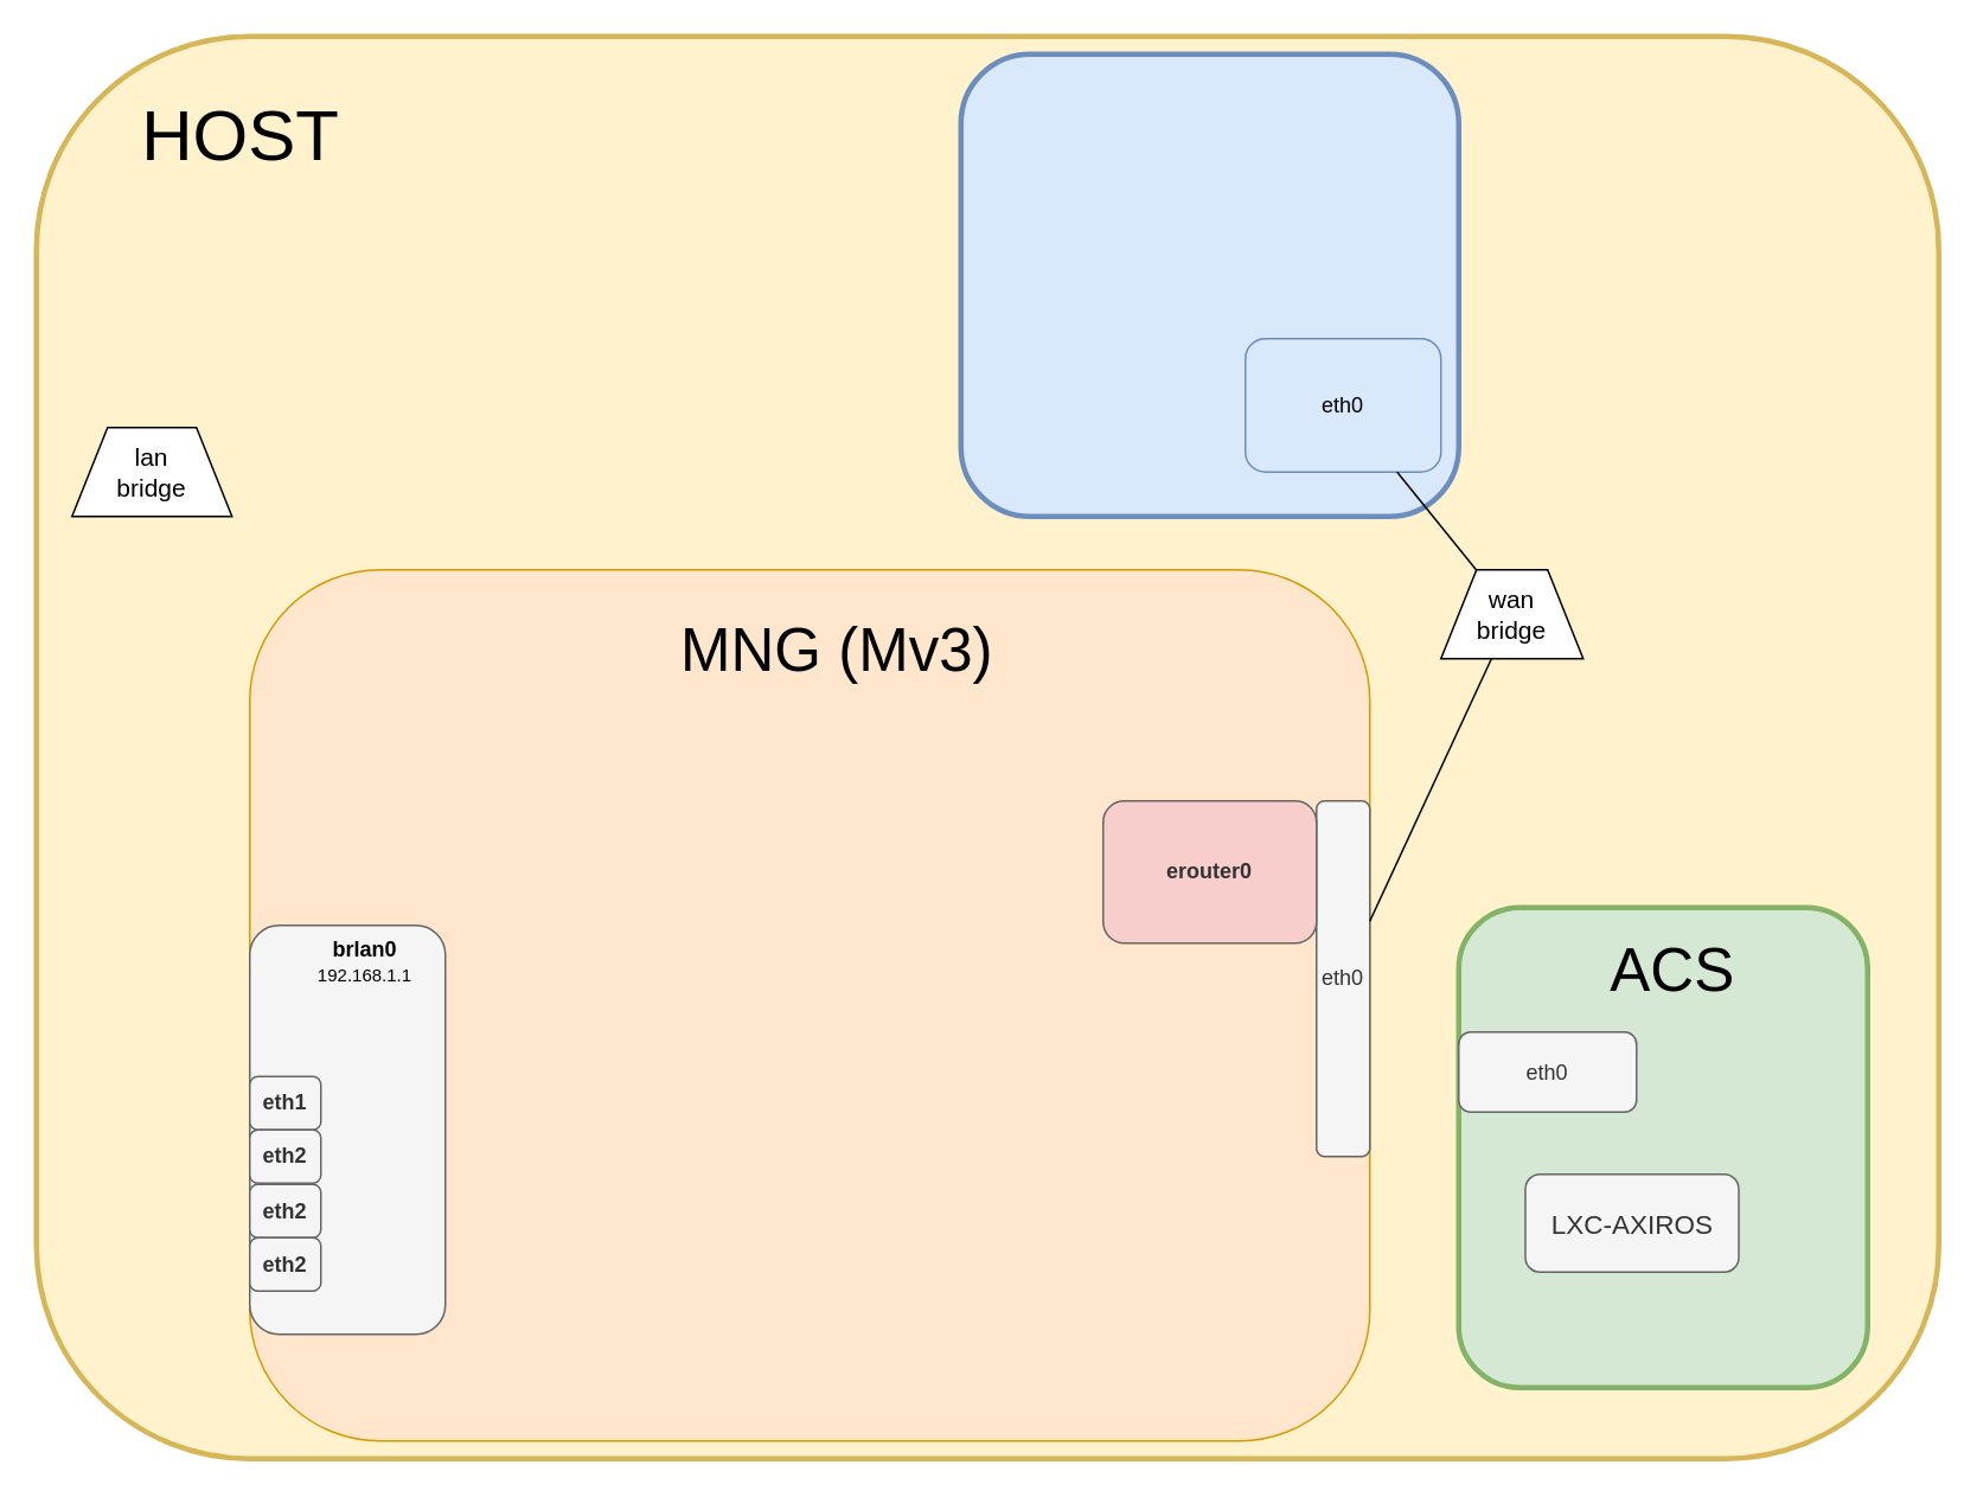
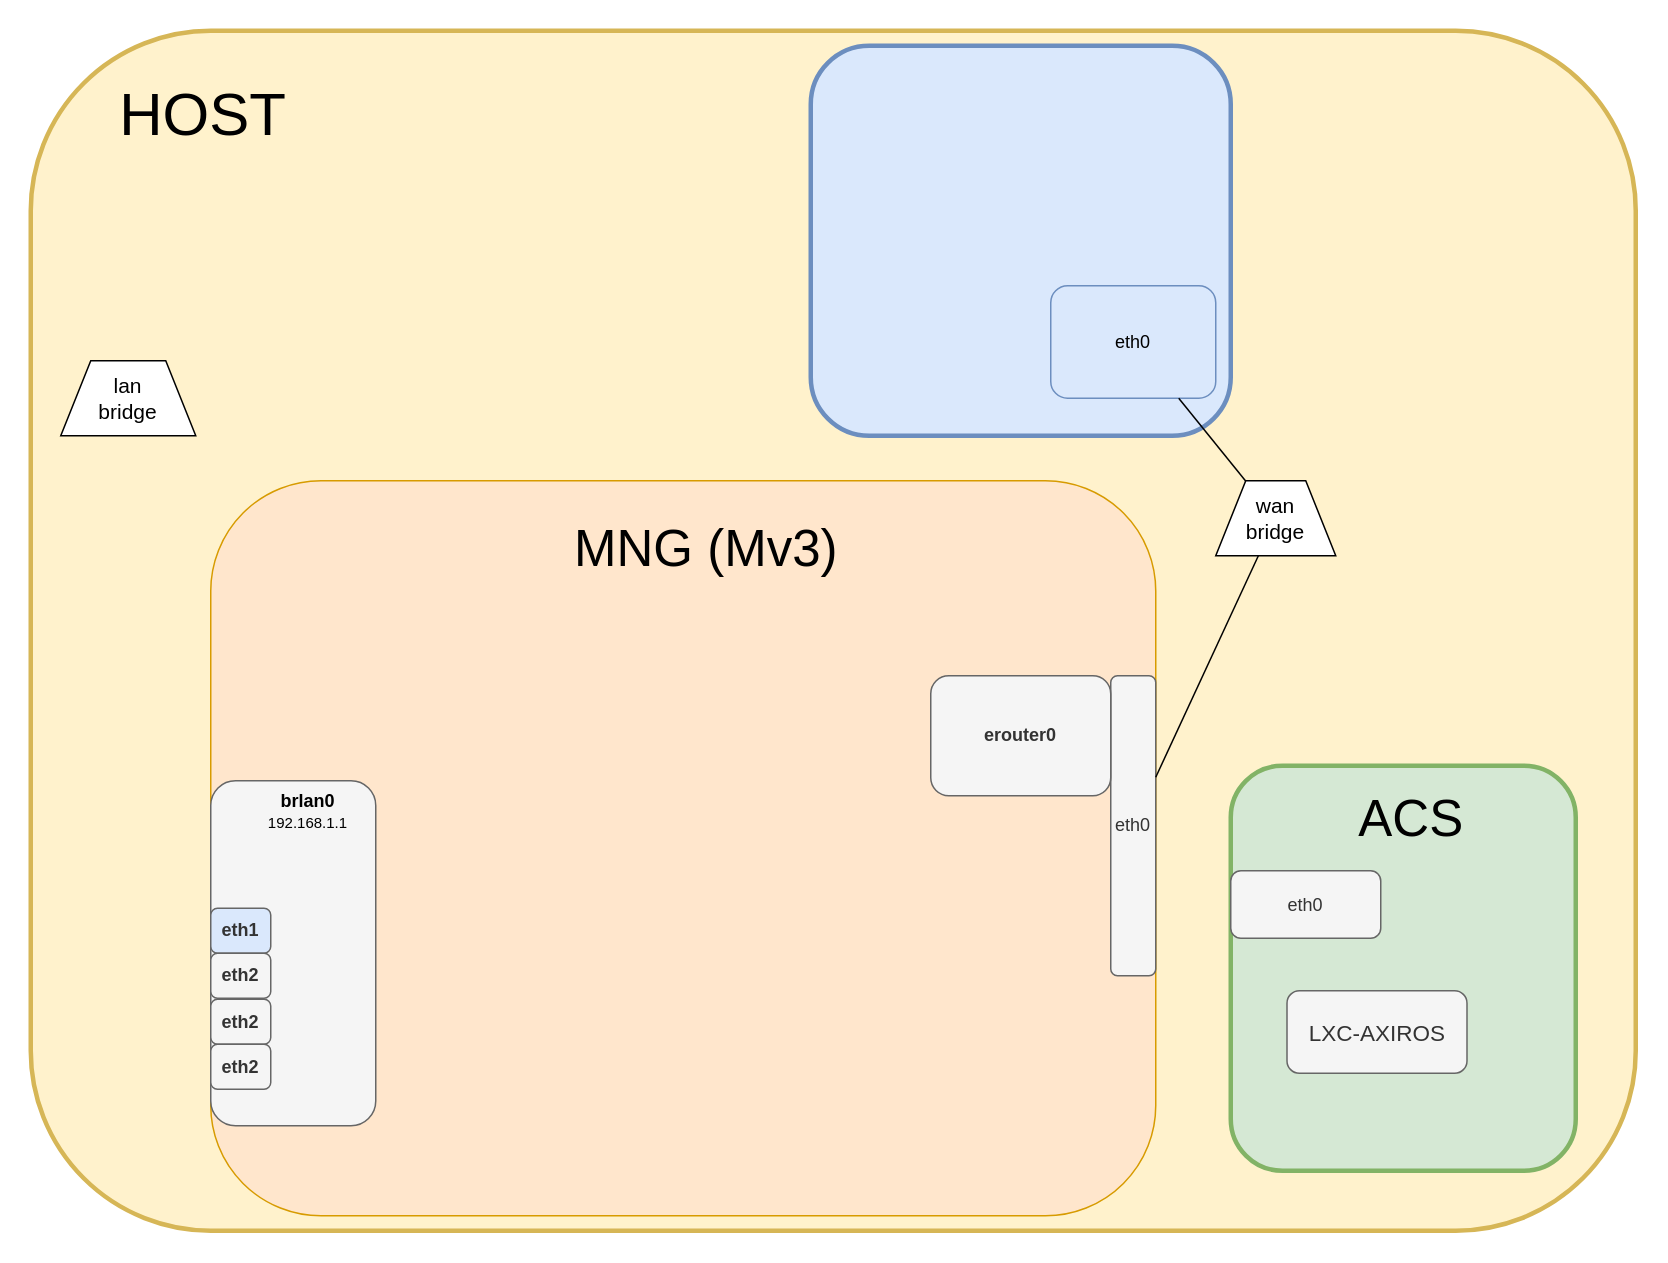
- <mxCell id="10" value="&lt;b&gt;erouter0&lt;br&gt;&lt;/b&gt;" style="rounded=1;whiteSpace=wrap;html=1;align=center;fillColor=#f8cecc;fontColor=#333333;strokeColor=#666666;" parent="1" vertex="1"><mxGeometry x="620" y="450" width="120" height="80" as="geometry" /></mxCell>
+ <mxCell id="10" value="&lt;b&gt;erouter0&lt;br&gt;&lt;/b&gt;" style="rounded=1;whiteSpace=wrap;html=1;align=center;fillColor=#f5f5f5;fontColor=#333333;strokeColor=#666666;" parent="1" vertex="1"><mxGeometry x="620" y="450" width="120" height="80" as="geometry" /></mxCell>
- <mxCell id="8" value="&lt;b&gt;eth1&lt;/b&gt;" style="rounded=1;whiteSpace=wrap;html=1;fillColor=#f5f5f5;fontColor=#333333;strokeColor=#666666;" parent="1" vertex="1"><mxGeometry x="140" y="605" width="40" height="30" as="geometry" /></mxCell>
+ <mxCell id="8" value="&lt;b&gt;eth1&lt;/b&gt;" style="rounded=1;whiteSpace=wrap;html=1;fillColor=#dae8fc;fontColor=#333333;strokeColor=#666666;" parent="1" vertex="1"><mxGeometry x="140" y="605" width="40" height="30" as="geometry" /></mxCell>
